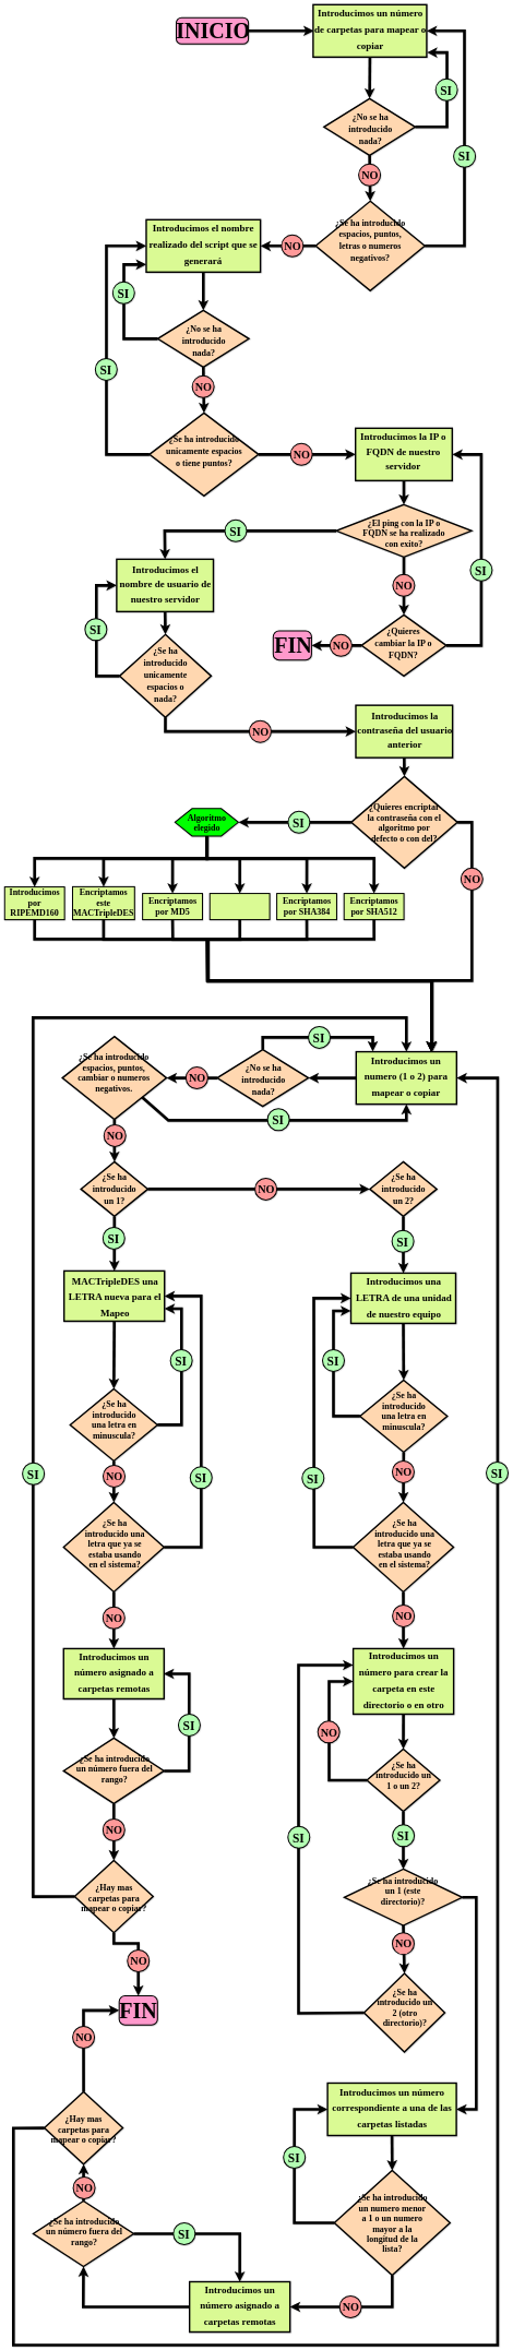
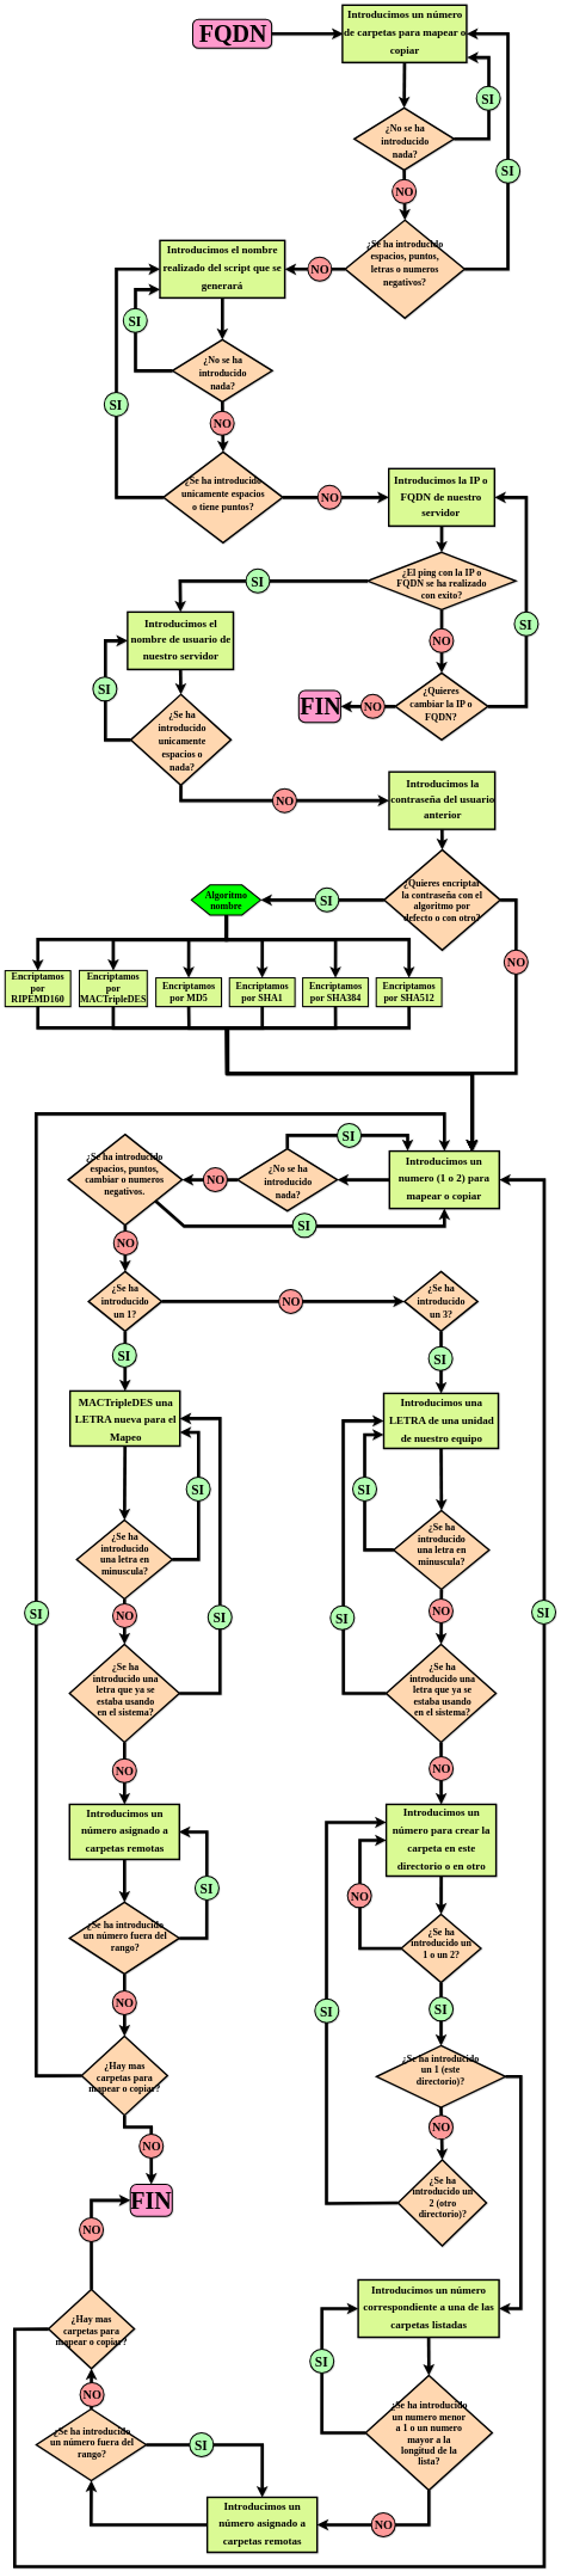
- <mxCell id="3" value="&lt;span style=&quot;border-color: var(--border-color);&quot;&gt;&lt;font data-font-src=&quot;https://fonts.googleapis.com/css?family=Poppins&quot; face=&quot;Poppins&quot; size=&quot;1&quot; style=&quot;&quot;&gt;&lt;b style=&quot;font-size: 100px;&quot;&gt;INICIO&lt;/b&gt;&lt;/font&gt;&lt;/span&gt;" style="text;html=1;strokeColor=none;fillColor=none;align=center;verticalAlign=middle;whiteSpace=wrap;rounded=0;fontSize=30;fontFamily=Tahoma;shadow=1;" parent="1" vertex="1"><mxGeometry x="820" y="92.5" width="308.5" height="95" as="geometry" /></mxCell>
+ <mxCell id="3" value="&lt;span style=&quot;border-color: var(--border-color);&quot;&gt;&lt;font data-font-src=&quot;https://fonts.googleapis.com/css?family=Poppins&quot; face=&quot;Poppins&quot; size=&quot;1&quot; style=&quot;&quot;&gt;&lt;b style=&quot;font-size: 100px;&quot;&gt;FQDN&lt;/b&gt;&lt;/font&gt;&lt;/span&gt;" style="text;html=1;strokeColor=none;fillColor=none;align=center;verticalAlign=middle;whiteSpace=wrap;rounded=0;fontSize=30;fontFamily=Tahoma;shadow=1;" parent="1" vertex="1"><mxGeometry x="820" y="92.5" width="308.5" height="95" as="geometry" /></mxCell>
- <mxCell id="27" value="&lt;p style=&quot;line-height: 210%;&quot;&gt;&lt;font face=&quot;Poppins&quot;&gt;&lt;span style=&quot;font-size: 45px;&quot;&gt;&lt;b&gt;Introducimos la IP o FQDN de nuestro servidor&lt;/b&gt;&lt;/span&gt;&lt;/font&gt;&lt;/p&gt;" style="text;html=1;strokeColor=none;fillColor=none;align=center;verticalAlign=middle;whiteSpace=wrap;rounded=0;fontSize=30;fontFamily=Tahoma;shadow=1;" parent="1" vertex="1"><mxGeometry x="1631.49" y="1965" width="428.51" height="210" as="geometry" /></mxCell>
+ <mxCell id="27" value="&lt;p style=&quot;line-height: 210%;&quot;&gt;&lt;font face=&quot;Poppins&quot;&gt;&lt;span style=&quot;font-size: 45px;&quot;&gt;&lt;b&gt;Introducimos la IP o FQDN de nuestro servidor&lt;/b&gt;&lt;/span&gt;&lt;/font&gt;&lt;/p&gt;" style="text;html=1;strokeColor=none;fillColor=none;align=center;verticalAlign=middle;whiteSpace=wrap;rounded=0;fontSize=30;fontFamily=Tahoma;shadow=1;" parent="1" vertex="1"><mxGeometry x="1631.49" y="1975" width="428.51" height="210" as="geometry" /></mxCell>
- <mxCell id="46" value="&lt;p style=&quot;line-height: 148%;&quot;&gt;&lt;font size=&quot;1&quot; face=&quot;Poppins&quot;&gt;&lt;b style=&quot;font-size: 40px;&quot;&gt;¿Se ha introducido unicamente espacios o nada?&lt;/b&gt;&lt;/font&gt;&lt;/p&gt;" style="text;html=1;strokeColor=none;fillColor=none;align=center;verticalAlign=middle;whiteSpace=wrap;rounded=0;fontSize=30;fontFamily=Tahoma;shadow=1;" parent="1" vertex="1"><mxGeometry x="624.74" y="2953" width="262.77" height="284" as="geometry" /></mxCell>
+ <mxCell id="46" value="&lt;p style=&quot;line-height: 148%;&quot;&gt;&lt;font size=&quot;1&quot; face=&quot;Poppins&quot;&gt;&lt;b style=&quot;font-size: 40px;&quot;&gt;¿Se ha introducido unicamente espacios o nada?&lt;/b&gt;&lt;/font&gt;&lt;/p&gt;" style="text;html=1;strokeColor=none;fillColor=none;align=center;verticalAlign=middle;whiteSpace=wrap;rounded=0;fontSize=30;fontFamily=Tahoma;shadow=1;" parent="1" vertex="1"><mxGeometry x="629.74" y="2963" width="262.77" height="284" as="geometry" /></mxCell>
- <mxCell id="56" value="&lt;p style=&quot;line-height: 148%;&quot;&gt;&lt;font face=&quot;Poppins&quot;&gt;&lt;span style=&quot;font-size: 40px;&quot;&gt;&lt;b style=&quot;&quot;&gt;Algoritmo elegido&lt;/b&gt;&lt;/span&gt;&lt;/font&gt;&lt;/p&gt;" style="text;html=1;strokeColor=none;fillColor=none;align=center;verticalAlign=middle;whiteSpace=wrap;rounded=0;fontSize=30;fontFamily=Tahoma;shadow=1;" parent="1" vertex="1"><mxGeometry x="850.5" y="3726" width="189.5" height="88" as="geometry" /></mxCell>
+ <mxCell id="56" value="&lt;p style=&quot;line-height: 148%;&quot;&gt;&lt;font face=&quot;Poppins&quot;&gt;&lt;span style=&quot;font-size: 40px;&quot;&gt;&lt;b style=&quot;&quot;&gt;Algoritmo nombre&lt;/b&gt;&lt;/span&gt;&lt;/font&gt;&lt;/p&gt;" style="text;html=1;strokeColor=none;fillColor=none;align=center;verticalAlign=middle;whiteSpace=wrap;rounded=0;fontSize=30;fontFamily=Tahoma;shadow=1;" parent="1" vertex="1"><mxGeometry x="850.5" y="3726" width="189.5" height="88" as="geometry" /></mxCell>
- <mxCell id="51" value="&lt;p style=&quot;line-height: 148%;&quot;&gt;&lt;font face=&quot;Poppins&quot;&gt;&lt;span style=&quot;font-size: 40px;&quot;&gt;&lt;b&gt;¿Quieres encriptar la contraseña con el algoritmo por defecto o con del?&lt;/b&gt;&lt;/span&gt;&lt;/font&gt;&lt;/p&gt;" style="text;html=1;strokeColor=none;fillColor=none;align=center;verticalAlign=middle;whiteSpace=wrap;rounded=0;fontSize=30;fontFamily=Tahoma;shadow=1;" parent="1" vertex="1"><mxGeometry x="1671.74" y="3626" width="355.78" height="286" as="geometry" /></mxCell>
+ <mxCell id="51" value="&lt;p style=&quot;line-height: 148%;&quot;&gt;&lt;font face=&quot;Poppins&quot;&gt;&lt;span style=&quot;font-size: 40px;&quot;&gt;&lt;b&gt;¿Quieres encriptar la contraseña con el algoritmo por defecto o con otro?&lt;/b&gt;&lt;/span&gt;&lt;/font&gt;&lt;/p&gt;" style="text;html=1;strokeColor=none;fillColor=none;align=center;verticalAlign=middle;whiteSpace=wrap;rounded=0;fontSize=30;fontFamily=Tahoma;shadow=1;" parent="1" vertex="1"><mxGeometry x="1671.74" y="3626" width="355.78" height="286" as="geometry" /></mxCell>
- <mxCell id="67" value="&lt;p style=&quot;line-height: 148%;&quot;&gt;&lt;font face=&quot;Poppins&quot;&gt;&lt;span style=&quot;font-size: 40px;&quot;&gt;&lt;b&gt;Introducimos por RIPEMD160&lt;/b&gt;&lt;/span&gt;&lt;/font&gt;&lt;/p&gt;" style="text;html=1;strokeColor=none;fillColor=none;align=center;verticalAlign=middle;whiteSpace=wrap;rounded=0;fontSize=30;fontFamily=Tahoma;shadow=1;" parent="1" vertex="1"><mxGeometry x="30" y="4061" width="254.22" height="150" as="geometry" /></mxCell>
+ <mxCell id="67" value="&lt;p style=&quot;line-height: 148%;&quot;&gt;&lt;font face=&quot;Poppins&quot;&gt;&lt;span style=&quot;font-size: 40px;&quot;&gt;&lt;b&gt;Encriptamos por RIPEMD160&lt;/b&gt;&lt;/span&gt;&lt;/font&gt;&lt;/p&gt;" style="text;html=1;strokeColor=none;fillColor=none;align=center;verticalAlign=middle;whiteSpace=wrap;rounded=0;fontSize=30;fontFamily=Tahoma;shadow=1;" parent="1" vertex="1"><mxGeometry x="30" y="4061" width="254.22" height="150" as="geometry" /></mxCell>
- <mxCell id="68" value="&lt;p style=&quot;line-height: 148%;&quot;&gt;&lt;font face=&quot;Poppins&quot;&gt;&lt;span style=&quot;font-size: 40px;&quot;&gt;&lt;b&gt;Encriptamos este MACTripleDES&lt;/b&gt;&lt;/span&gt;&lt;/font&gt;&lt;/p&gt;" style="text;html=1;strokeColor=none;fillColor=none;align=center;verticalAlign=middle;whiteSpace=wrap;rounded=0;fontSize=30;fontFamily=Tahoma;shadow=1;" parent="1" vertex="1"><mxGeometry x="331" y="4067" width="283" height="140" as="geometry" /></mxCell>
+ <mxCell id="68" value="&lt;p style=&quot;line-height: 148%;&quot;&gt;&lt;font face=&quot;Poppins&quot;&gt;&lt;span style=&quot;font-size: 40px;&quot;&gt;&lt;b&gt;Encriptamos por MACTripleDES&lt;/b&gt;&lt;/span&gt;&lt;/font&gt;&lt;/p&gt;" style="text;html=1;strokeColor=none;fillColor=none;align=center;verticalAlign=middle;whiteSpace=wrap;rounded=0;fontSize=30;fontFamily=Tahoma;shadow=1;" parent="1" vertex="1"><mxGeometry x="331" y="4067" width="283" height="140" as="geometry" /></mxCell>
+ <mxCell id="62" value="&lt;p style=&quot;line-height: 148%;&quot;&gt;&lt;font face=&quot;Poppins&quot;&gt;&lt;span style=&quot;font-size: 40px;&quot;&gt;&lt;b&gt;Encriptamos por&amp;nbsp;&lt;/b&gt;&lt;/span&gt;&lt;/font&gt;&lt;b style=&quot;font-size: 40px; font-family: Poppins; background-color: initial;&quot;&gt;SHA1&lt;/b&gt;&lt;/p&gt;" style="text;html=1;strokeColor=none;fillColor=none;align=center;verticalAlign=middle;whiteSpace=wrap;rounded=0;fontSize=30;fontFamily=Tahoma;shadow=1;" parent="1" vertex="1"><mxGeometry x="969.75" y="4101" width="254.22" height="100" as="geometry" /></mxCell>
- <mxCell id="129" value="&lt;p style=&quot;line-height: 148%;&quot;&gt;&lt;font size=&quot;1&quot; face=&quot;Poppins&quot;&gt;&lt;b style=&quot;font-size: 40px;&quot;&gt;¿Se ha introducido un 2?&lt;/b&gt;&lt;/font&gt;&lt;/p&gt;" style="text;html=1;strokeColor=none;fillColor=none;align=center;verticalAlign=middle;whiteSpace=wrap;rounded=0;fontSize=30;fontFamily=Tahoma;shadow=1;" parent="1" vertex="1"><mxGeometry x="1723.67" y="5365" width="245" height="170" as="geometry" /></mxCell>
+ <mxCell id="129" value="&lt;p style=&quot;line-height: 148%;&quot;&gt;&lt;font size=&quot;1&quot; face=&quot;Poppins&quot;&gt;&lt;b style=&quot;font-size: 40px;&quot;&gt;¿Se ha introducido un 3?&lt;/b&gt;&lt;/font&gt;&lt;/p&gt;" style="text;html=1;strokeColor=none;fillColor=none;align=center;verticalAlign=middle;whiteSpace=wrap;rounded=0;fontSize=30;fontFamily=Tahoma;shadow=1;" parent="1" vertex="1"><mxGeometry x="1723.67" y="5365" width="245" height="170" as="geometry" /></mxCell>
